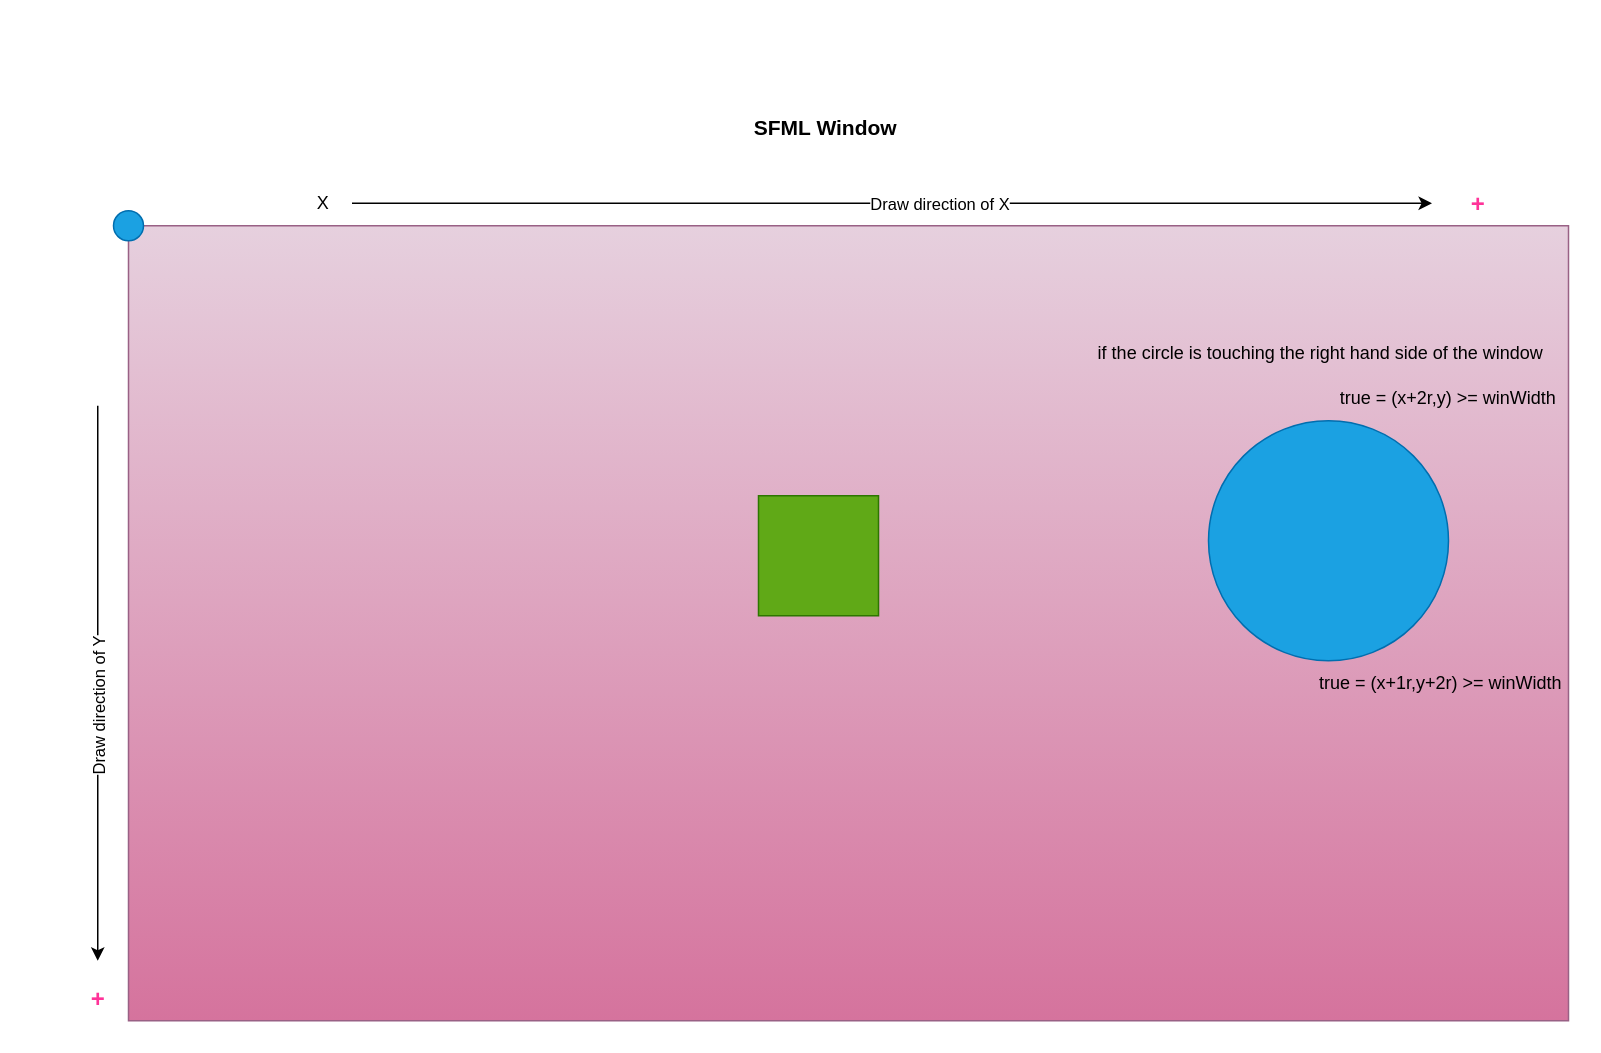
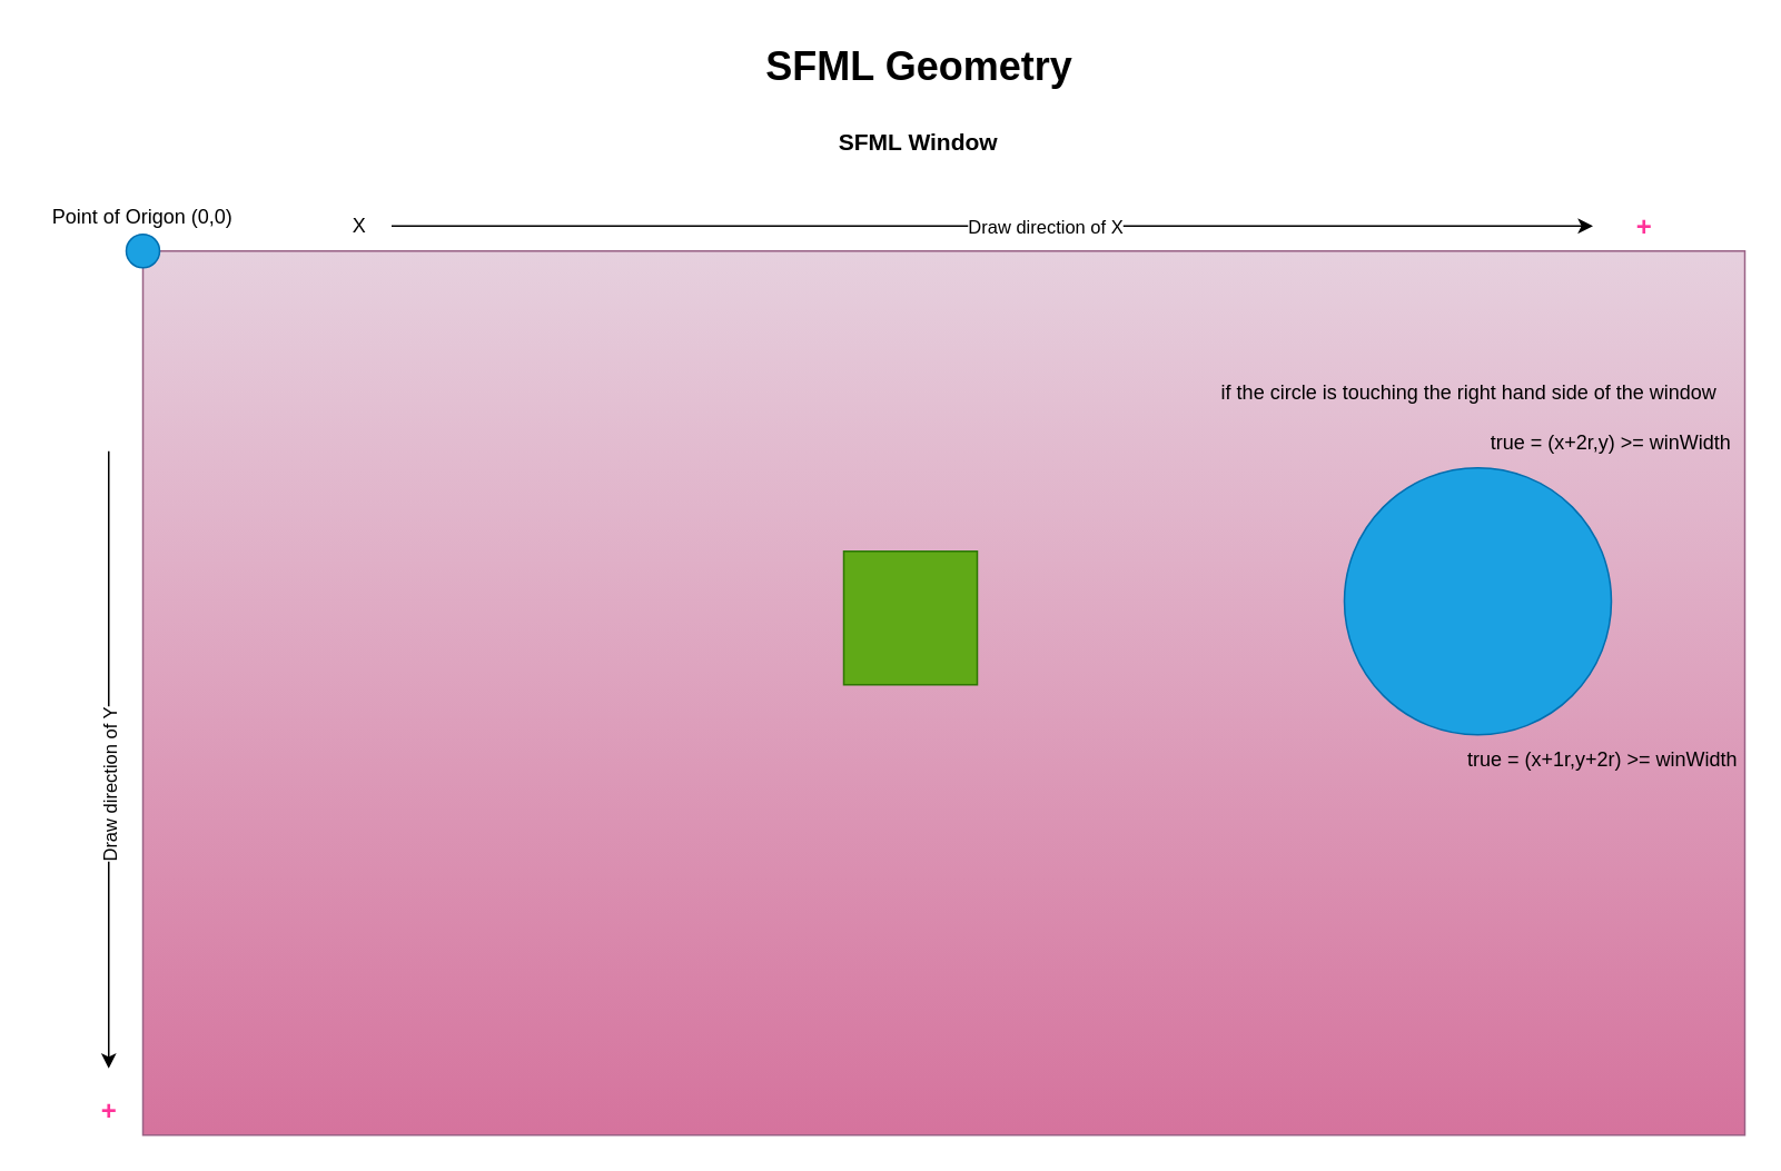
+ <mxCell id="3" value="SFML Geometry" style="text;strokeColor=none;fillColor=none;html=1;fontSize=24;fontStyle=1;verticalAlign=middle;align=center;" vertex="1" parent="1"><mxGeometry x="392" y="20" width="315" height="40" as="geometry" /></mxCell>
+ <mxCell id="6" value="Point of Origon (0,0)" style="text;html=1;align=center;verticalAlign=middle;whiteSpace=wrap;rounded=0;fontSize=12;" vertex="1" parent="1"><mxGeometry x="20" y="120" width="130" height="20" as="geometry" /></mxCell>
